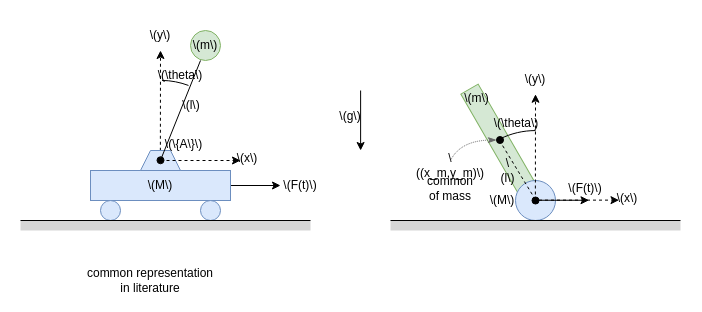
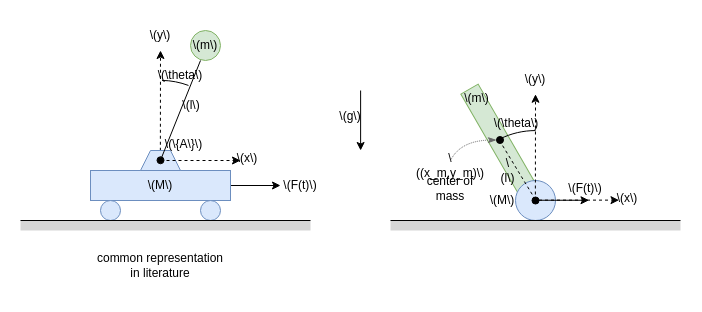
- <mxCell id="45" value="common of mass" style="text;html=1;strokeColor=none;fillColor=none;align=center;verticalAlign=middle;whiteSpace=wrap;rounded=0;" parent="1" vertex="1"><mxGeometry x="420" y="173" width="60" height="30" as="geometry" /></mxCell>
+ <mxCell id="45" value="center of mass" style="text;html=1;strokeColor=none;fillColor=none;align=center;verticalAlign=middle;whiteSpace=wrap;rounded=0;" parent="1" vertex="1"><mxGeometry x="420" y="173" width="60" height="30" as="geometry" /></mxCell>
- <mxCell id="21" value="common representation in literature" style="text;html=1;strokeColor=none;fillColor=none;align=center;verticalAlign=middle;whiteSpace=wrap;rounded=0;" parent="1" vertex="1"><mxGeometry x="80" y="265" width="140" height="30" as="geometry" /></mxCell>
+ <mxCell id="21" value="common representation in literature" style="text;html=1;strokeColor=none;fillColor=none;align=center;verticalAlign=middle;whiteSpace=wrap;rounded=0;" parent="1" vertex="1"><mxGeometry x="90" y="250" width="140" height="30" as="geometry" /></mxCell>
